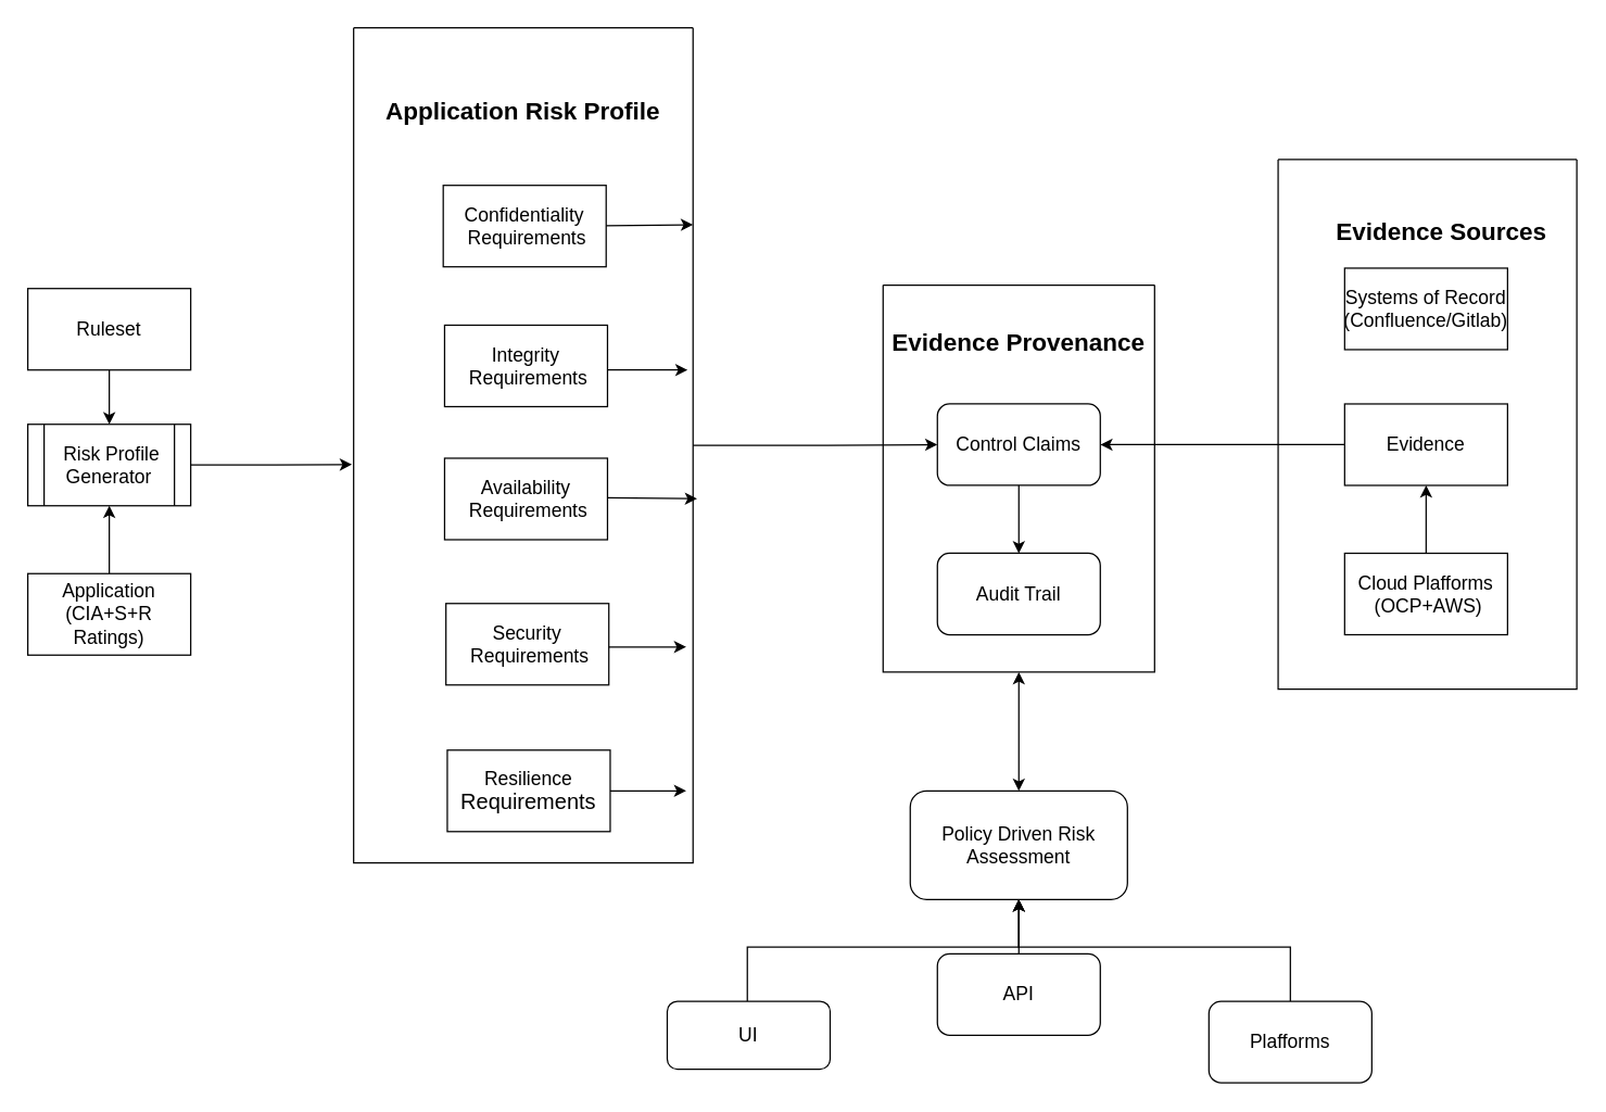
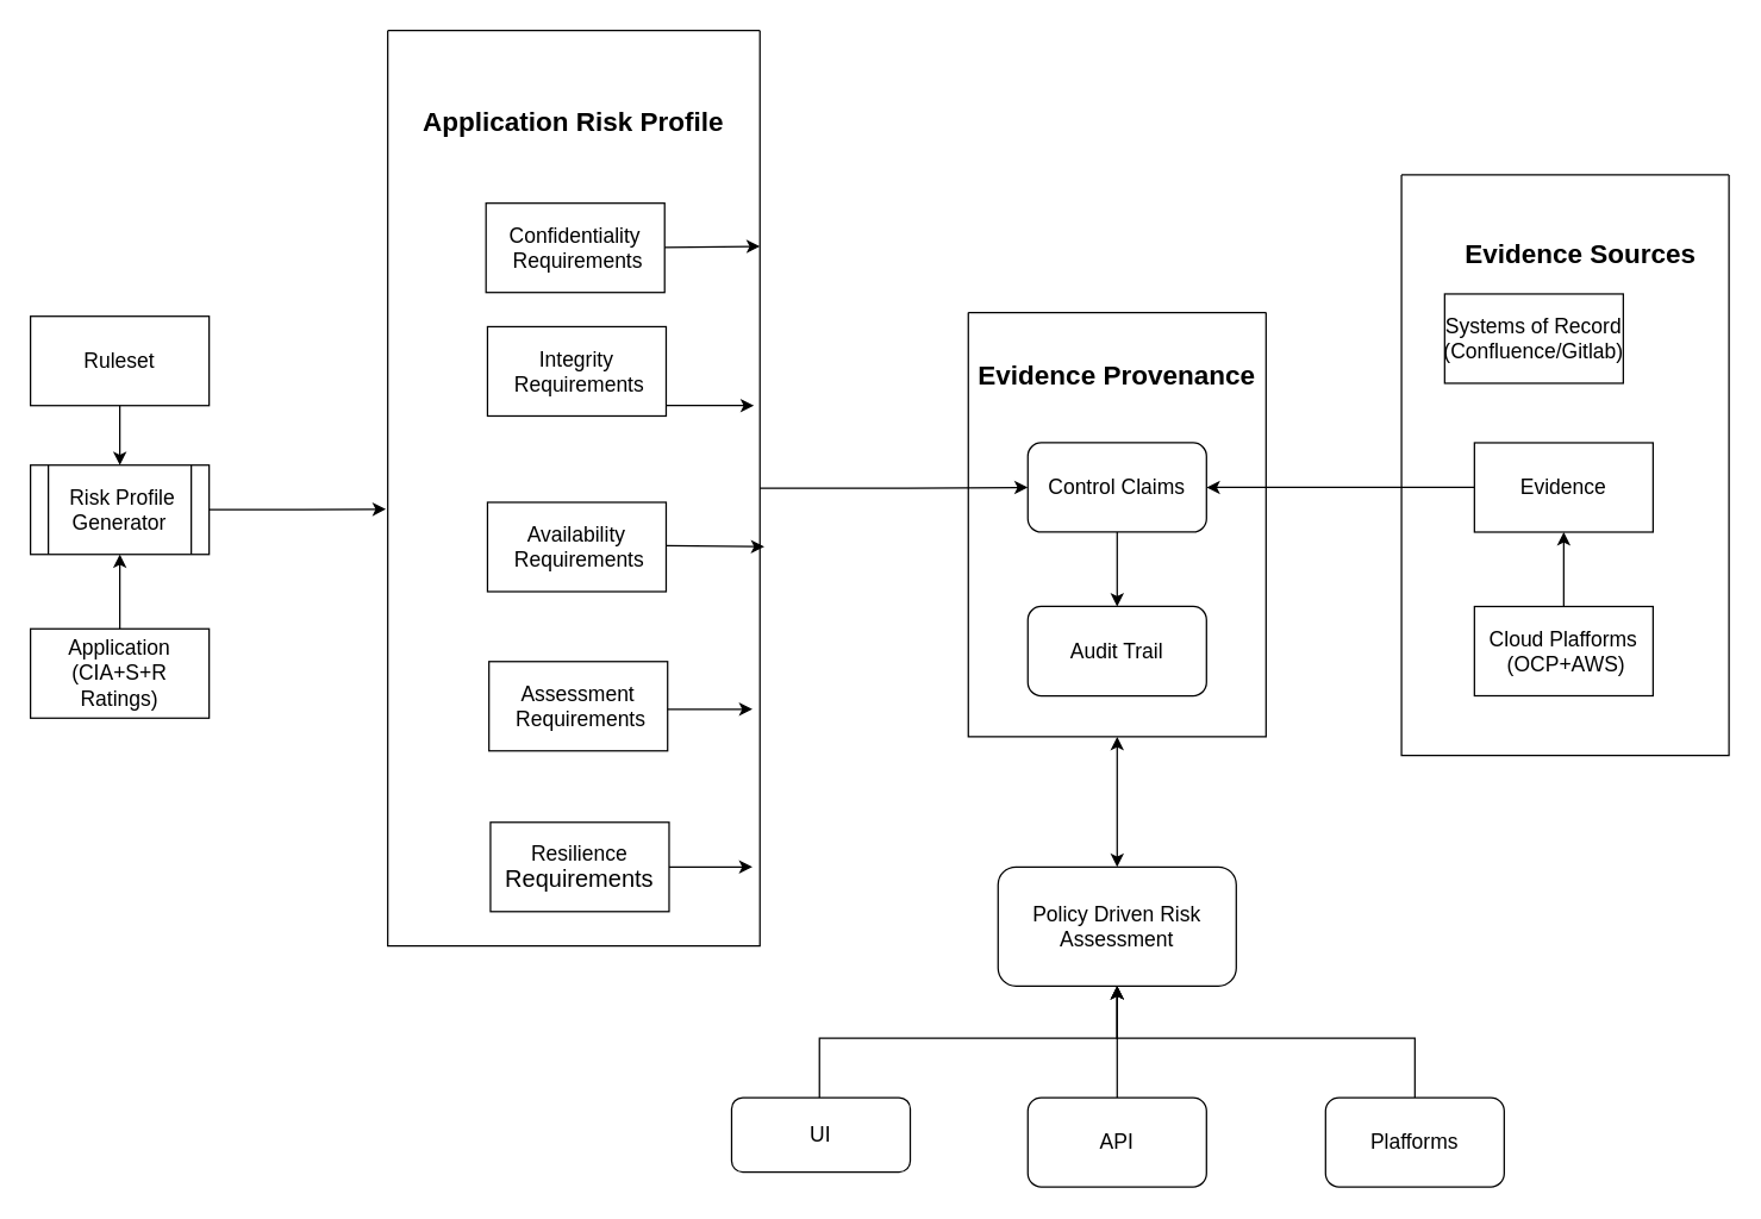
- <mxCell id="11" value="&lt;font style=&quot;font-size: 14px;&quot;&gt;Systems of Record&lt;/font&gt;&lt;div&gt;&lt;span style=&quot;font-size: 14px; background-color: transparent; color: light-dark(rgb(0, 0, 0), rgb(255, 255, 255));&quot;&gt;(Confluence/Gitlab)&lt;/span&gt;&lt;/div&gt;" style="rounded=0;whiteSpace=wrap;html=1;" parent="1" vertex="1"><mxGeometry x="990" y="197" width="120" height="60" as="geometry" /></mxCell>
+ <mxCell id="11" value="&lt;font style=&quot;font-size: 14px;&quot;&gt;Systems of Record&lt;/font&gt;&lt;div&gt;&lt;span style=&quot;font-size: 14px; background-color: transparent; color: light-dark(rgb(0, 0, 0), rgb(255, 255, 255));&quot;&gt;(Confluence/Gitlab)&lt;/span&gt;&lt;/div&gt;" style="rounded=0;whiteSpace=wrap;html=1;" parent="1" vertex="1"><mxGeometry x="970" y="197" width="120" height="60" as="geometry" /></mxCell>
- <mxCell id="20" value="&lt;font style=&quot;font-size: 14px;&quot;&gt;Integrity&lt;/font&gt;&lt;div&gt;&lt;font style=&quot;font-size: 14px;&quot;&gt;&amp;nbsp;Requirements&lt;/font&gt;&lt;/div&gt;" style="rounded=0;whiteSpace=wrap;html=1;" parent="13" vertex="1"><mxGeometry x="67" y="219" width="120" height="60" as="geometry" /></mxCell>
+ <mxCell id="20" value="&lt;font style=&quot;font-size: 14px;&quot;&gt;Integrity&lt;/font&gt;&lt;div&gt;&lt;font style=&quot;font-size: 14px;&quot;&gt;&amp;nbsp;Requirements&lt;/font&gt;&lt;/div&gt;" style="rounded=0;whiteSpace=wrap;html=1;" parent="13" vertex="1"><mxGeometry x="67" y="199" width="120" height="60" as="geometry" /></mxCell>
- <mxCell id="22" value="&lt;font style=&quot;font-size: 14px;&quot;&gt;Security&lt;/font&gt;&lt;div&gt;&lt;font style=&quot;font-size: 14px;&quot;&gt;&amp;nbsp;Requirements&lt;/font&gt;&lt;/div&gt;" style="rounded=0;whiteSpace=wrap;html=1;" parent="13" vertex="1"><mxGeometry x="68" y="424" width="120" height="60" as="geometry" /></mxCell>
+ <mxCell id="22" value="&lt;font style=&quot;font-size: 14px;&quot;&gt;Assessment&lt;/font&gt;&lt;div&gt;&lt;font style=&quot;font-size: 14px;&quot;&gt;&amp;nbsp;Requirements&lt;/font&gt;&lt;/div&gt;" style="rounded=0;whiteSpace=wrap;html=1;" parent="13" vertex="1"><mxGeometry x="68" y="424" width="120" height="60" as="geometry" /></mxCell>
- <mxCell id="36" value="&lt;font style=&quot;font-size: 14px;&quot;&gt;API&lt;/font&gt;" style="rounded=1;whiteSpace=wrap;html=1;" parent="1" vertex="1"><mxGeometry x="690" y="702" width="120" height="60" as="geometry" /></mxCell>
+ <mxCell id="36" value="&lt;font style=&quot;font-size: 14px;&quot;&gt;API&lt;/font&gt;" style="rounded=1;whiteSpace=wrap;html=1;" parent="1" vertex="1"><mxGeometry x="690" y="737" width="120" height="60" as="geometry" /></mxCell>
